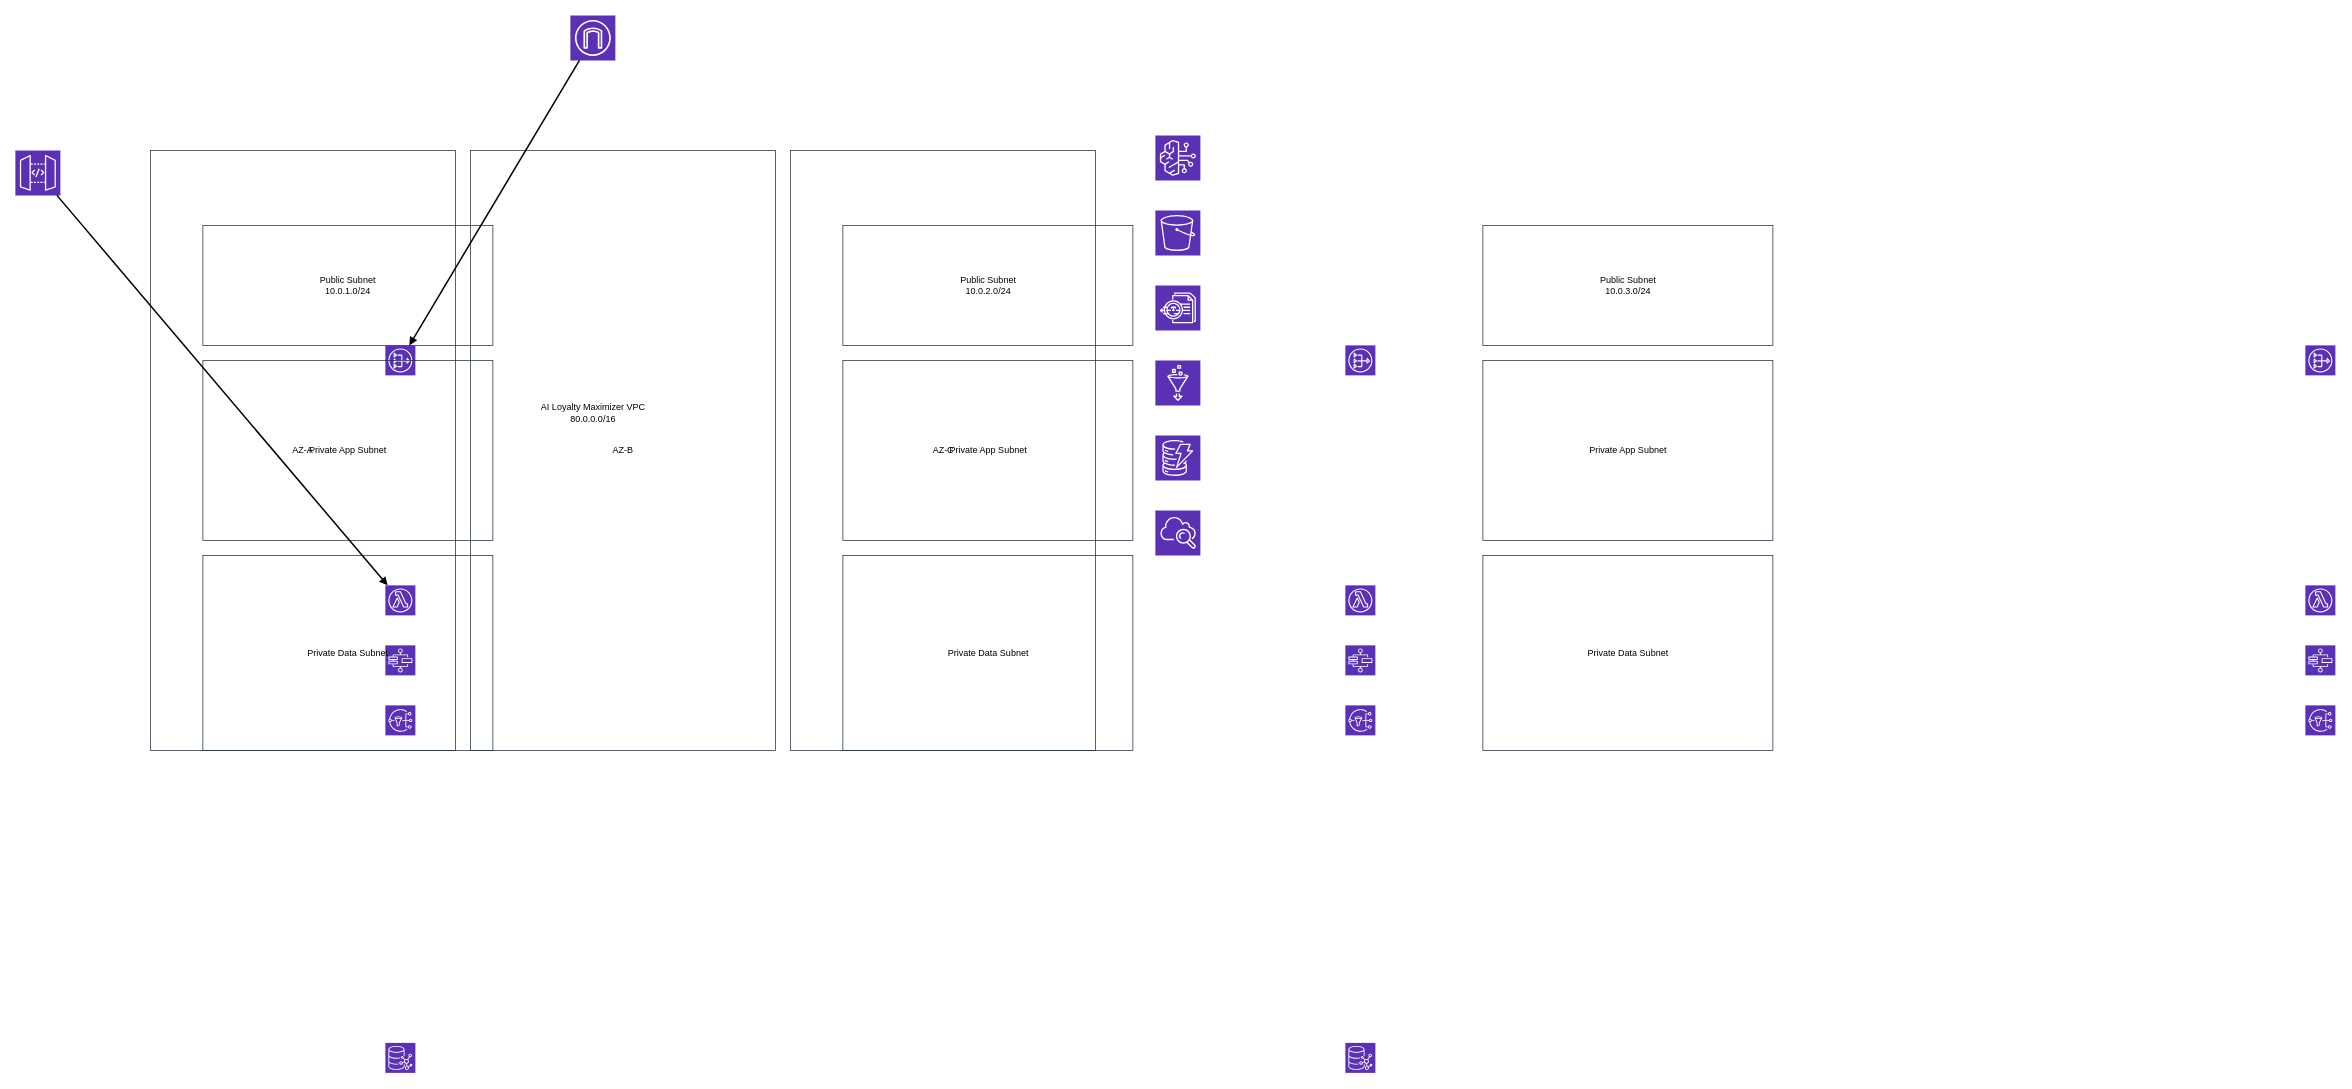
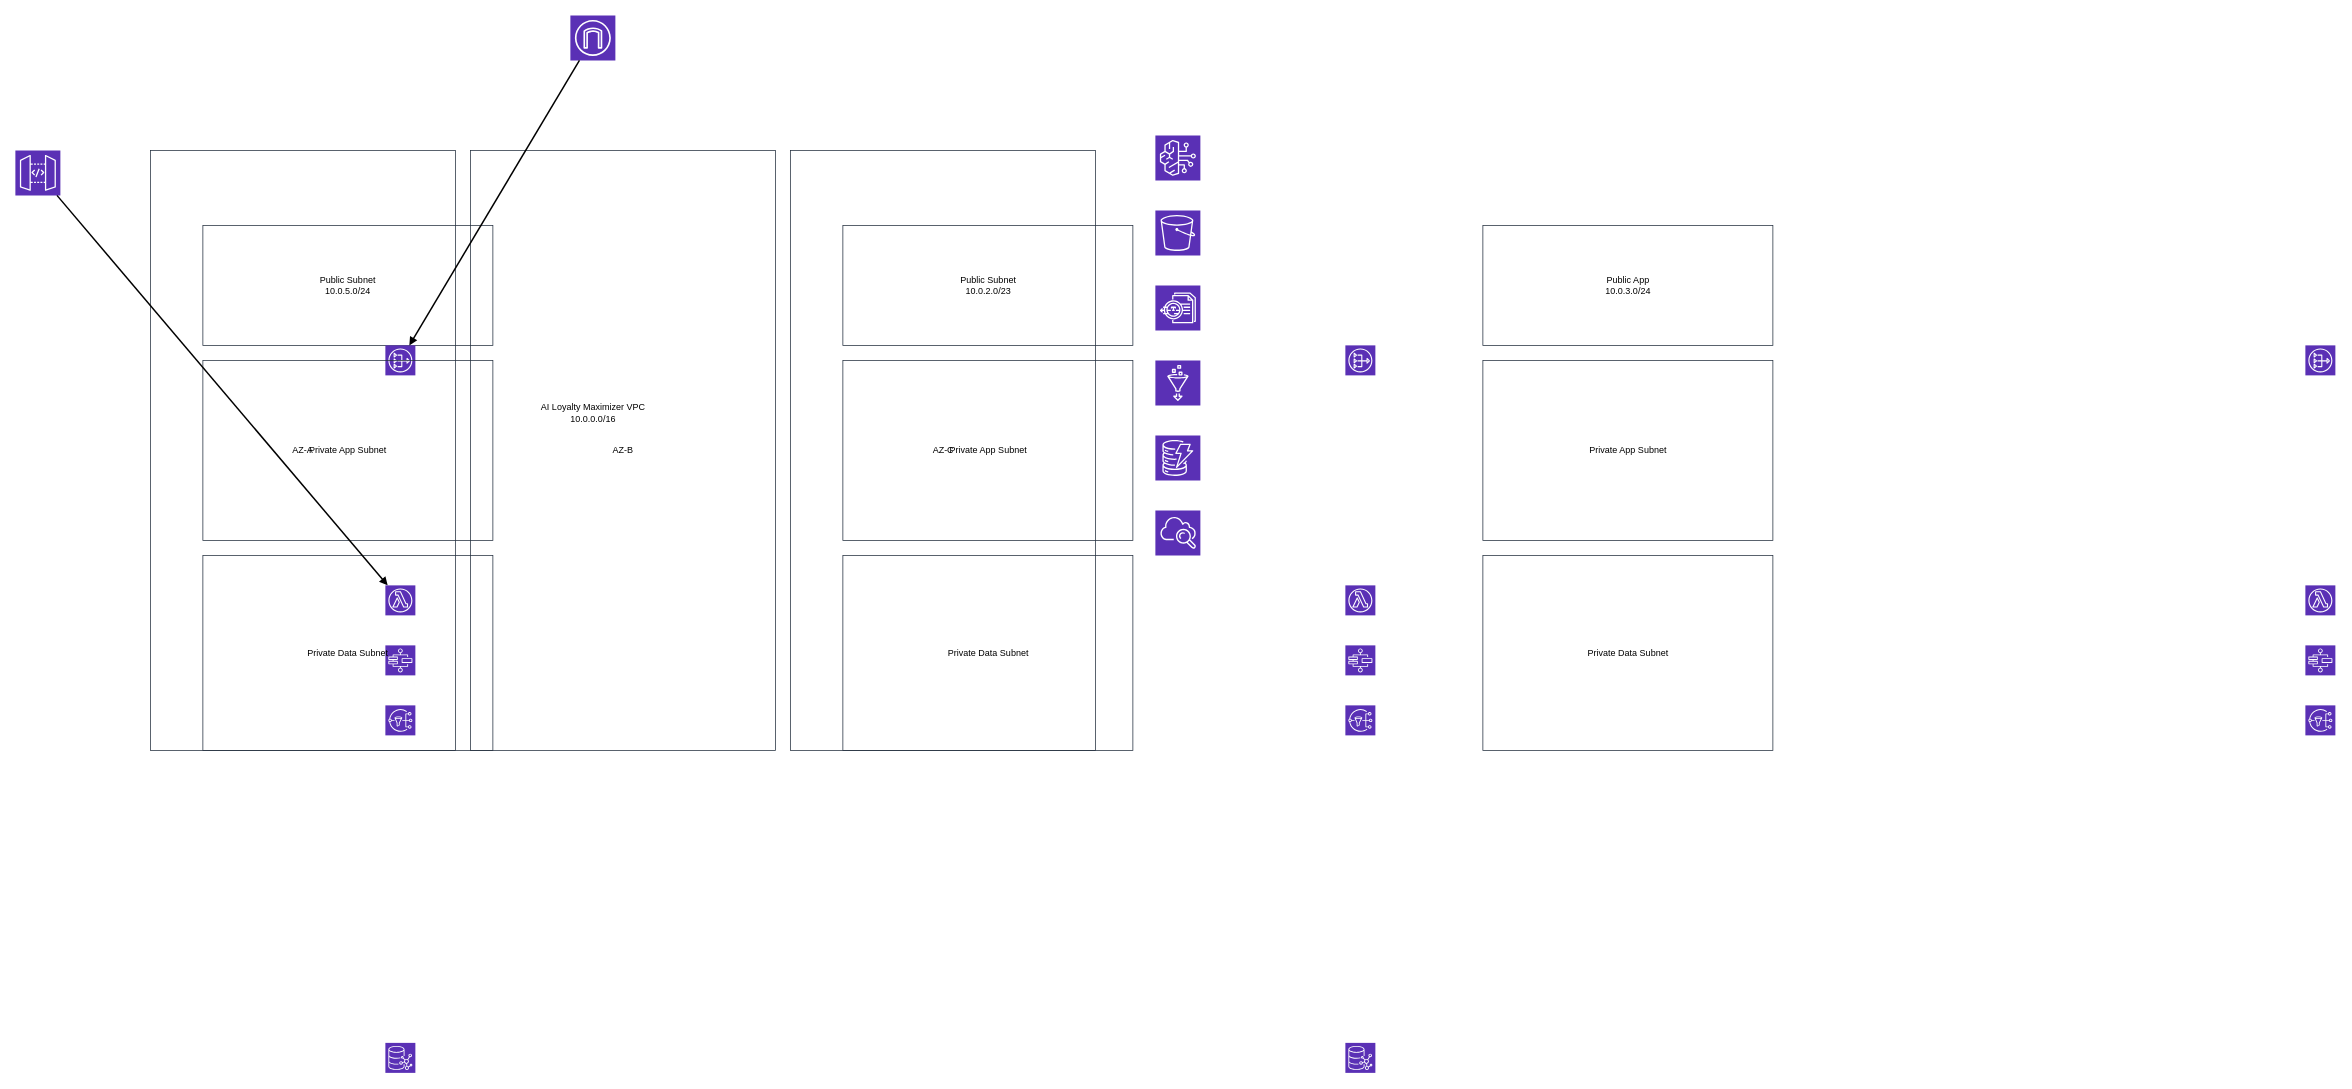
- <mxCell id="4" parent="3" value="Public Subnet&#10;10.0.1.0/24" style="shape=mxgraph.aws4.public_subnet;fillColor=none;strokeColor=#232F3E;fontSize=12;html=1;" vertex="1"><mxGeometry as="geometry" x="70.0" y="100" width="386.667" height="160" /></mxCell>
+ <mxCell id="4" parent="3" value="Public Subnet&#10;10.0.5.0/24" style="shape=mxgraph.aws4.public_subnet;fillColor=none;strokeColor=#232F3E;fontSize=12;html=1;" vertex="1"><mxGeometry as="geometry" x="70.0" y="100" width="386.667" height="160" /></mxCell>
- <mxCell id="13" parent="12" value="Public Subnet&#10;10.0.2.0/24" style="shape=mxgraph.aws4.public_subnet;fillColor=none;strokeColor=#232F3E;fontSize=12;html=1;" vertex="1"><mxGeometry as="geometry" x="496.667" y="100" width="386.667" height="160" /></mxCell>
+ <mxCell id="13" parent="12" value="Public Subnet&#10;10.0.2.0/23" style="shape=mxgraph.aws4.public_subnet;fillColor=none;strokeColor=#232F3E;fontSize=12;html=1;" vertex="1"><mxGeometry as="geometry" x="496.667" y="100" width="386.667" height="160" /></mxCell>
- <mxCell id="22" parent="21" value="Public Subnet&#10;10.0.3.0/24" style="shape=mxgraph.aws4.public_subnet;fillColor=none;strokeColor=#232F3E;fontSize=12;html=1;" vertex="1"><mxGeometry as="geometry" x="923.333" y="100" width="386.667" height="160" /></mxCell>
+ <mxCell id="22" parent="21" value="Public App&#10;10.0.3.0/24" style="shape=mxgraph.aws4.public_subnet;fillColor=none;strokeColor=#232F3E;fontSize=12;html=1;" vertex="1"><mxGeometry as="geometry" x="923.333" y="100" width="386.667" height="160" /></mxCell>
- <mxCell id="2" parent="1" value="AI Loyalty Maximizer VPC&#10;80.0.0.0/16" style="shape=mxgraph.aws4.vpc;fillColor=none;strokeColor=#232F3E;fontSize=12;html=1;" vertex="1"><mxGeometry as="geometry" x="140" y="120" width="1300" height="860" /></mxCell>
+ <mxCell id="2" parent="1" value="AI Loyalty Maximizer VPC&#10;10.0.0.0/16" style="shape=mxgraph.aws4.vpc;fillColor=none;strokeColor=#232F3E;fontSize=12;html=1;" vertex="1"><mxGeometry as="geometry" x="140" y="120" width="1300" height="860" /></mxCell>
